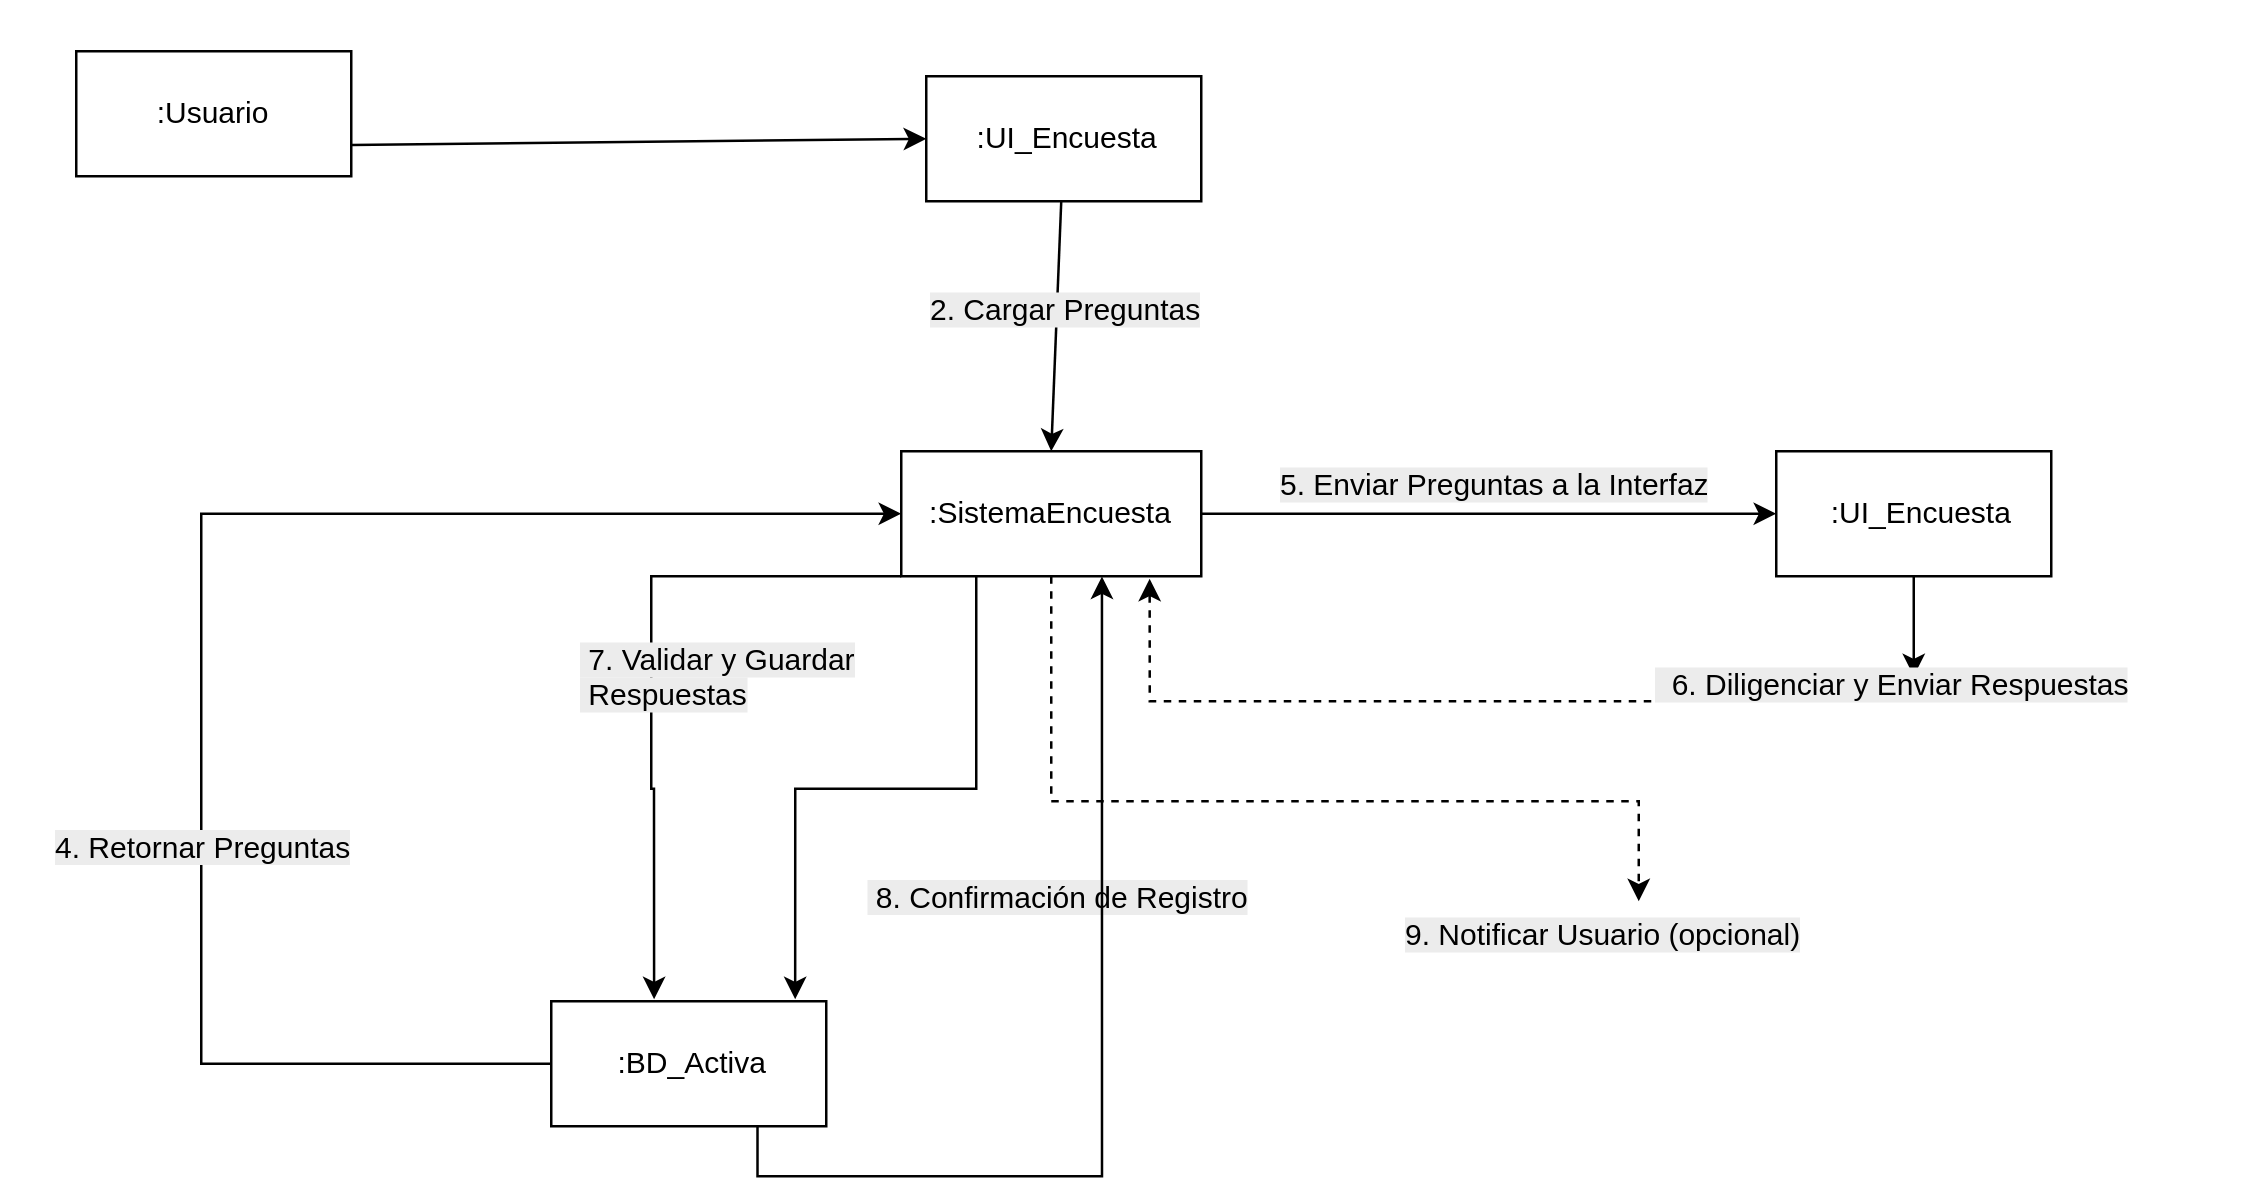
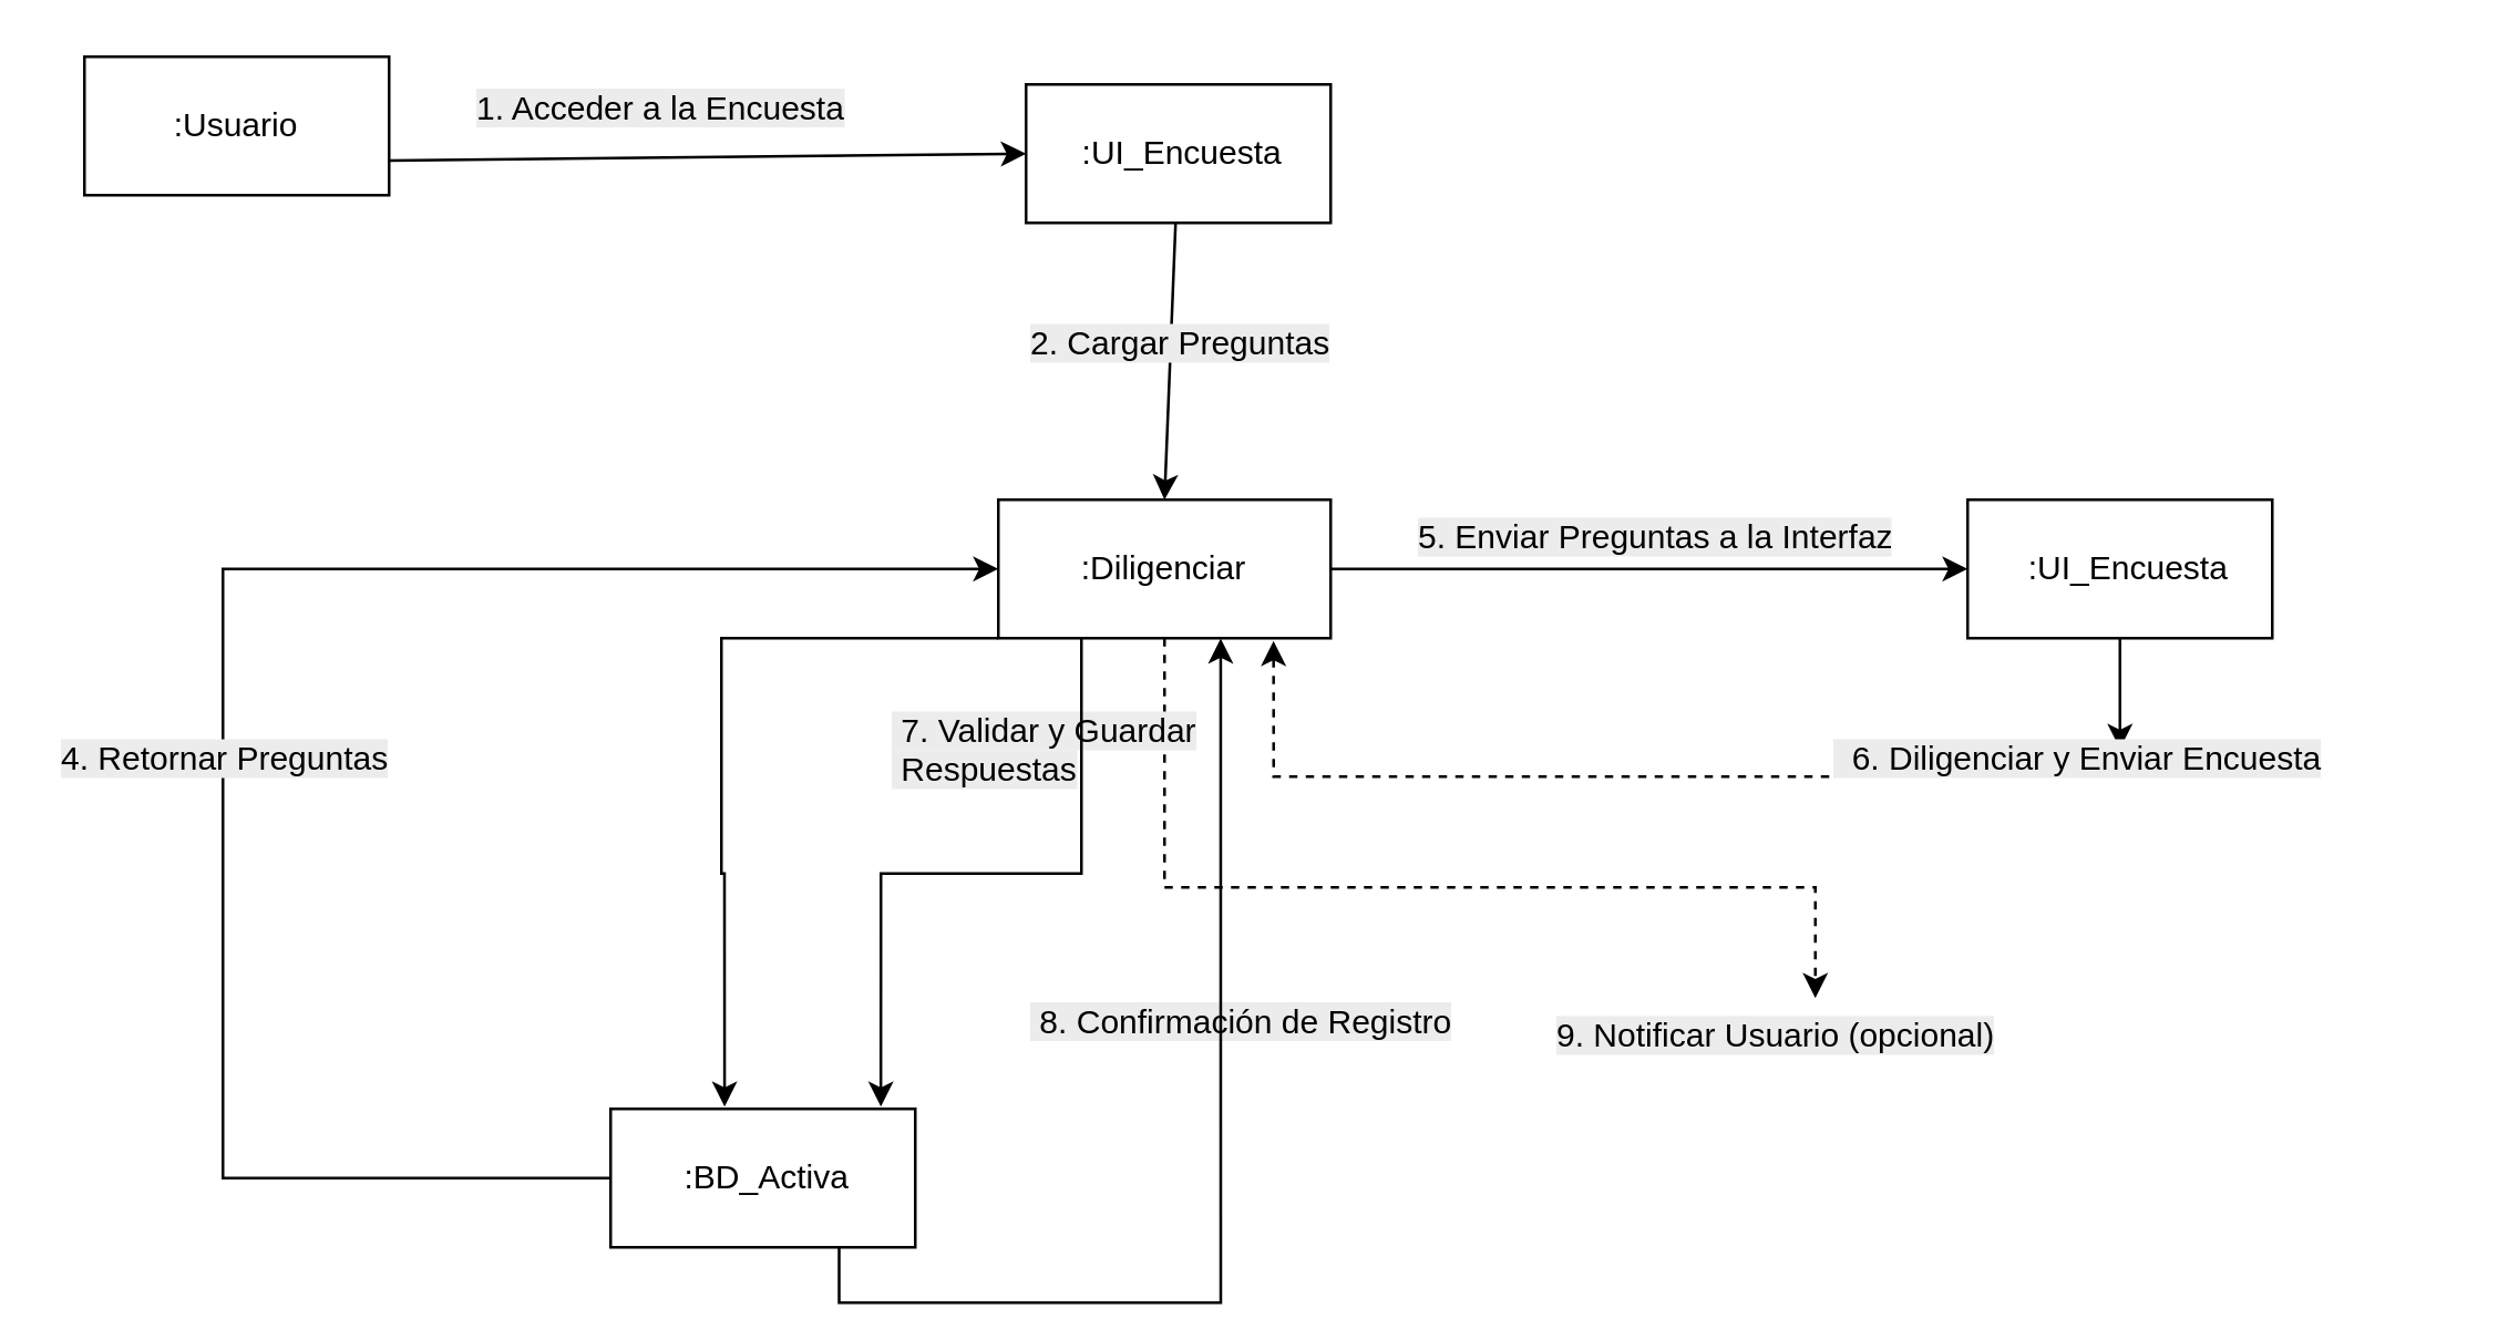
+ <mxCell id="14" value="&lt;span style=&quot;color: rgb(0, 0, 0); font-family: Helvetica; font-size: 12px; font-style: normal; font-variant-ligatures: normal; font-variant-caps: normal; font-weight: 400; letter-spacing: normal; orphans: 2; text-align: left; text-indent: 0px; text-transform: none; widows: 2; word-spacing: 0px; -webkit-text-stroke-width: 0px; white-space: normal; background-color: rgb(236, 236, 236); text-decoration-thickness: initial; text-decoration-style: initial; text-decoration-color: initial; display: inline !important; float: none;&quot;&gt;1. Acceder a la Encuesta&lt;/span&gt;&lt;br style=&quot;forced-color-adjust: none; padding: 0px; margin: 0px; color: rgb(0, 0, 0); font-family: Helvetica; font-size: 12px; font-style: normal; font-variant-ligatures: normal; font-variant-caps: normal; font-weight: 400; letter-spacing: normal; orphans: 2; text-align: left; text-indent: 0px; text-transform: none; widows: 2; word-spacing: 0px; -webkit-text-stroke-width: 0px; white-space: normal; background-color: rgb(236, 236, 236); text-decoration-thickness: initial; text-decoration-style: initial; text-decoration-color: initial;&quot;&gt;" style="text;whiteSpace=wrap;html=1;" vertex="1" parent="1"><mxGeometry x="170" y="25" width="170" height="40" as="geometry" /></mxCell>
- <mxCell id="9" value="&lt;span style=&quot;text-align: left;&quot;&gt;:SistemaEncuesta&lt;/span&gt;" style="html=1;whiteSpace=wrap;" vertex="1" parent="1"><mxGeometry x="360" y="180" width="120" height="50" as="geometry" /></mxCell>
+ <mxCell id="9" value="&lt;span style=&quot;text-align: left;&quot;&gt;:Diligenciar&lt;/span&gt;" style="html=1;whiteSpace=wrap;" vertex="1" parent="1"><mxGeometry x="360" y="180" width="120" height="50" as="geometry" /></mxCell>
- <mxCell id="21" value="&lt;span style=&quot;color: rgb(0, 0, 0); font-family: Helvetica; font-size: 12px; font-style: normal; font-variant-ligatures: normal; font-variant-caps: normal; font-weight: 400; letter-spacing: normal; orphans: 2; text-align: left; text-indent: 0px; text-transform: none; widows: 2; word-spacing: 0px; -webkit-text-stroke-width: 0px; white-space: normal; background-color: rgb(236, 236, 236); text-decoration-thickness: initial; text-decoration-style: initial; text-decoration-color: initial; float: none; display: inline !important;&quot;&gt;&lt;span&gt;&amp;nbsp;&lt;/span&gt;7. Validar y Guardar&lt;/span&gt;&lt;div&gt;&lt;span style=&quot;color: rgb(0, 0, 0); font-family: Helvetica; font-size: 12px; font-style: normal; font-variant-ligatures: normal; font-variant-caps: normal; font-weight: 400; letter-spacing: normal; orphans: 2; text-align: left; text-indent: 0px; text-transform: none; widows: 2; word-spacing: 0px; -webkit-text-stroke-width: 0px; white-space: normal; background-color: rgb(236, 236, 236); text-decoration-thickness: initial; text-decoration-style: initial; text-decoration-color: initial; float: none; display: inline !important;&quot;&gt;&amp;nbsp;Respuestas&lt;/span&gt;&lt;/div&gt;" style="text;whiteSpace=wrap;html=1;" vertex="1" parent="1"><mxGeometry x="230" y="250" width="210" height="40" as="geometry" /></mxCell>
+ <mxCell id="21" value="&lt;span style=&quot;color: rgb(0, 0, 0); font-family: Helvetica; font-size: 12px; font-style: normal; font-variant-ligatures: normal; font-variant-caps: normal; font-weight: 400; letter-spacing: normal; orphans: 2; text-align: left; text-indent: 0px; text-transform: none; widows: 2; word-spacing: 0px; -webkit-text-stroke-width: 0px; white-space: normal; background-color: rgb(236, 236, 236); text-decoration-thickness: initial; text-decoration-style: initial; text-decoration-color: initial; float: none; display: inline !important;&quot;&gt;&lt;span&gt;&amp;nbsp;&lt;/span&gt;7. Validar y Guardar&lt;/span&gt;&lt;div&gt;&lt;span style=&quot;color: rgb(0, 0, 0); font-family: Helvetica; font-size: 12px; font-style: normal; font-variant-ligatures: normal; font-variant-caps: normal; font-weight: 400; letter-spacing: normal; orphans: 2; text-align: left; text-indent: 0px; text-transform: none; widows: 2; word-spacing: 0px; -webkit-text-stroke-width: 0px; white-space: normal; background-color: rgb(236, 236, 236); text-decoration-thickness: initial; text-decoration-style: initial; text-decoration-color: initial; float: none; display: inline !important;&quot;&gt;&amp;nbsp;Respuestas&lt;/span&gt;&lt;/div&gt;" style="text;whiteSpace=wrap;html=1;" vertex="1" parent="1"><mxGeometry x="320" y="250" width="210" height="40" as="geometry" /></mxCell>
- <mxCell id="18" value="&lt;span style=&quot;color: rgb(0, 0, 0); font-family: Helvetica; font-size: 12px; font-style: normal; font-variant-ligatures: normal; font-variant-caps: normal; font-weight: 400; letter-spacing: normal; orphans: 2; text-align: left; text-indent: 0px; text-transform: none; widows: 2; word-spacing: 0px; -webkit-text-stroke-width: 0px; white-space: normal; background-color: rgb(236, 236, 236); text-decoration-thickness: initial; text-decoration-style: initial; text-decoration-color: initial; display: inline !important; float: none;&quot;&gt;&amp;nbsp; 6. Diligenciar y Enviar Respuestas&lt;/span&gt;" style="text;whiteSpace=wrap;html=1;" vertex="1" parent="1"><mxGeometry x="660" y="260" width="220" height="40" as="geometry" /></mxCell>
+ <mxCell id="18" value="&lt;span style=&quot;color: rgb(0, 0, 0); font-family: Helvetica; font-size: 12px; font-style: normal; font-variant-ligatures: normal; font-variant-caps: normal; font-weight: 400; letter-spacing: normal; orphans: 2; text-align: left; text-indent: 0px; text-transform: none; widows: 2; word-spacing: 0px; -webkit-text-stroke-width: 0px; white-space: normal; background-color: rgb(236, 236, 236); text-decoration-thickness: initial; text-decoration-style: initial; text-decoration-color: initial; display: inline !important; float: none;&quot;&gt;&amp;nbsp; 6. Diligenciar y Enviar Encuesta&lt;/span&gt;" style="text;whiteSpace=wrap;html=1;" vertex="1" parent="1"><mxGeometry x="660" y="260" width="220" height="40" as="geometry" /></mxCell>
- <mxCell id="16" value="&lt;span style=&quot;color: rgb(0, 0, 0); font-family: Helvetica; font-size: 12px; font-style: normal; font-variant-ligatures: normal; font-variant-caps: normal; font-weight: 400; letter-spacing: normal; orphans: 2; text-align: left; text-indent: 0px; text-transform: none; widows: 2; word-spacing: 0px; -webkit-text-stroke-width: 0px; white-space: normal; background-color: rgb(236, 236, 236); text-decoration-thickness: initial; text-decoration-style: initial; text-decoration-color: initial; display: inline !important; float: none;&quot;&gt;4. Retornar Preguntas&lt;/span&gt;&lt;br style=&quot;forced-color-adjust: none; padding: 0px; margin: 0px; color: rgb(0, 0, 0); font-family: Helvetica; font-size: 12px; font-style: normal; font-variant-ligatures: normal; font-variant-caps: normal; font-weight: 400; letter-spacing: normal; orphans: 2; text-align: left; text-indent: 0px; text-transform: none; widows: 2; word-spacing: 0px; -webkit-text-stroke-width: 0px; white-space: normal; background-color: rgb(236, 236, 236); text-decoration-thickness: initial; text-decoration-style: initial; text-decoration-color: initial;&quot;&gt;" style="text;whiteSpace=wrap;html=1;" vertex="1" parent="1"><mxGeometry x="20" y="325" width="150" height="40" as="geometry" /></mxCell>
+ <mxCell id="16" value="&lt;span style=&quot;color: rgb(0, 0, 0); font-family: Helvetica; font-size: 12px; font-style: normal; font-variant-ligatures: normal; font-variant-caps: normal; font-weight: 400; letter-spacing: normal; orphans: 2; text-align: left; text-indent: 0px; text-transform: none; widows: 2; word-spacing: 0px; -webkit-text-stroke-width: 0px; white-space: normal; background-color: rgb(236, 236, 236); text-decoration-thickness: initial; text-decoration-style: initial; text-decoration-color: initial; display: inline !important; float: none;&quot;&gt;4. Retornar Preguntas&lt;/span&gt;&lt;br style=&quot;forced-color-adjust: none; padding: 0px; margin: 0px; color: rgb(0, 0, 0); font-family: Helvetica; font-size: 12px; font-style: normal; font-variant-ligatures: normal; font-variant-caps: normal; font-weight: 400; letter-spacing: normal; orphans: 2; text-align: left; text-indent: 0px; text-transform: none; widows: 2; word-spacing: 0px; -webkit-text-stroke-width: 0px; white-space: normal; background-color: rgb(236, 236, 236); text-decoration-thickness: initial; text-decoration-style: initial; text-decoration-color: initial;&quot;&gt;" style="text;whiteSpace=wrap;html=1;" vertex="1" parent="1"><mxGeometry x="20" y="260" width="150" height="40" as="geometry" /></mxCell>
- <mxCell id="23" value="&lt;span style=&quot;color: rgb(0, 0, 0); font-family: Helvetica; font-size: 12px; font-style: normal; font-variant-ligatures: normal; font-variant-caps: normal; font-weight: 400; letter-spacing: normal; orphans: 2; text-align: left; text-indent: 0px; text-transform: none; widows: 2; word-spacing: 0px; -webkit-text-stroke-width: 0px; white-space: normal; background-color: rgb(236, 236, 236); text-decoration-thickness: initial; text-decoration-style: initial; text-decoration-color: initial; display: inline !important; float: none;&quot;&gt;&lt;span&gt;&amp;nbsp;&lt;/span&gt;8. Confirmación de Registro&lt;/span&gt;" style="text;whiteSpace=wrap;html=1;" vertex="1" parent="1"><mxGeometry x="345" y="344.5" width="190" height="40" as="geometry" /></mxCell>
+ <mxCell id="23" value="&lt;span style=&quot;color: rgb(0, 0, 0); font-family: Helvetica; font-size: 12px; font-style: normal; font-variant-ligatures: normal; font-variant-caps: normal; font-weight: 400; letter-spacing: normal; orphans: 2; text-align: left; text-indent: 0px; text-transform: none; widows: 2; word-spacing: 0px; -webkit-text-stroke-width: 0px; white-space: normal; background-color: rgb(236, 236, 236); text-decoration-thickness: initial; text-decoration-style: initial; text-decoration-color: initial; display: inline !important; float: none;&quot;&gt;&lt;span&gt;&amp;nbsp;&lt;/span&gt;8. Confirmación de Registro&lt;/span&gt;" style="text;whiteSpace=wrap;html=1;" vertex="1" parent="1"><mxGeometry x="370" y="354.5" width="190" height="40" as="geometry" /></mxCell>
